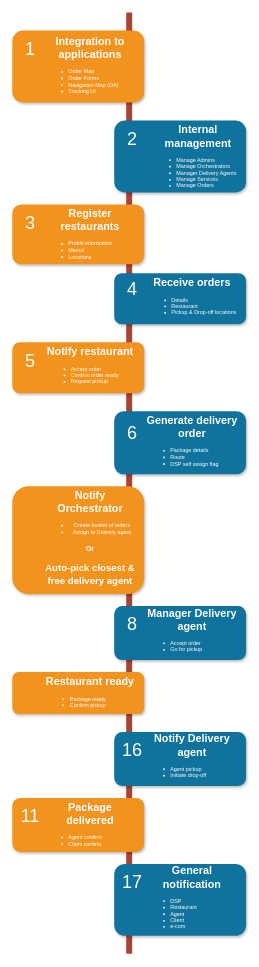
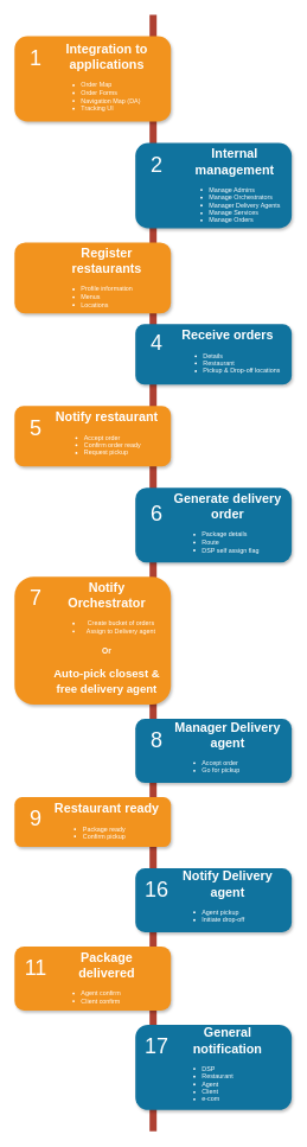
- <mxCell id="8" value="3" style="text;html=1;strokeColor=none;fillColor=none;align=center;verticalAlign=middle;whiteSpace=wrap;fontSize=30;fontColor=#FFFFFF;" parent="1" vertex="1"><mxGeometry x="30" y="360" width="40" height="20" as="geometry" /></mxCell>
+ <mxCell id="16" value="7" style="text;html=1;strokeColor=none;fillColor=none;align=center;verticalAlign=middle;whiteSpace=wrap;fontSize=30;fontColor=#FFFFFF;" parent="1" vertex="1"><mxGeometry x="30" y="830" width="40" height="20" as="geometry" /></mxCell>
+ <mxCell id="29" value="9" style="text;html=1;strokeColor=none;fillColor=none;align=center;verticalAlign=middle;whiteSpace=wrap;fontSize=30;fontColor=#FFFFFF;" vertex="1" parent="1"><mxGeometry x="30" y="1140" width="40" height="20" as="geometry" /></mxCell>
